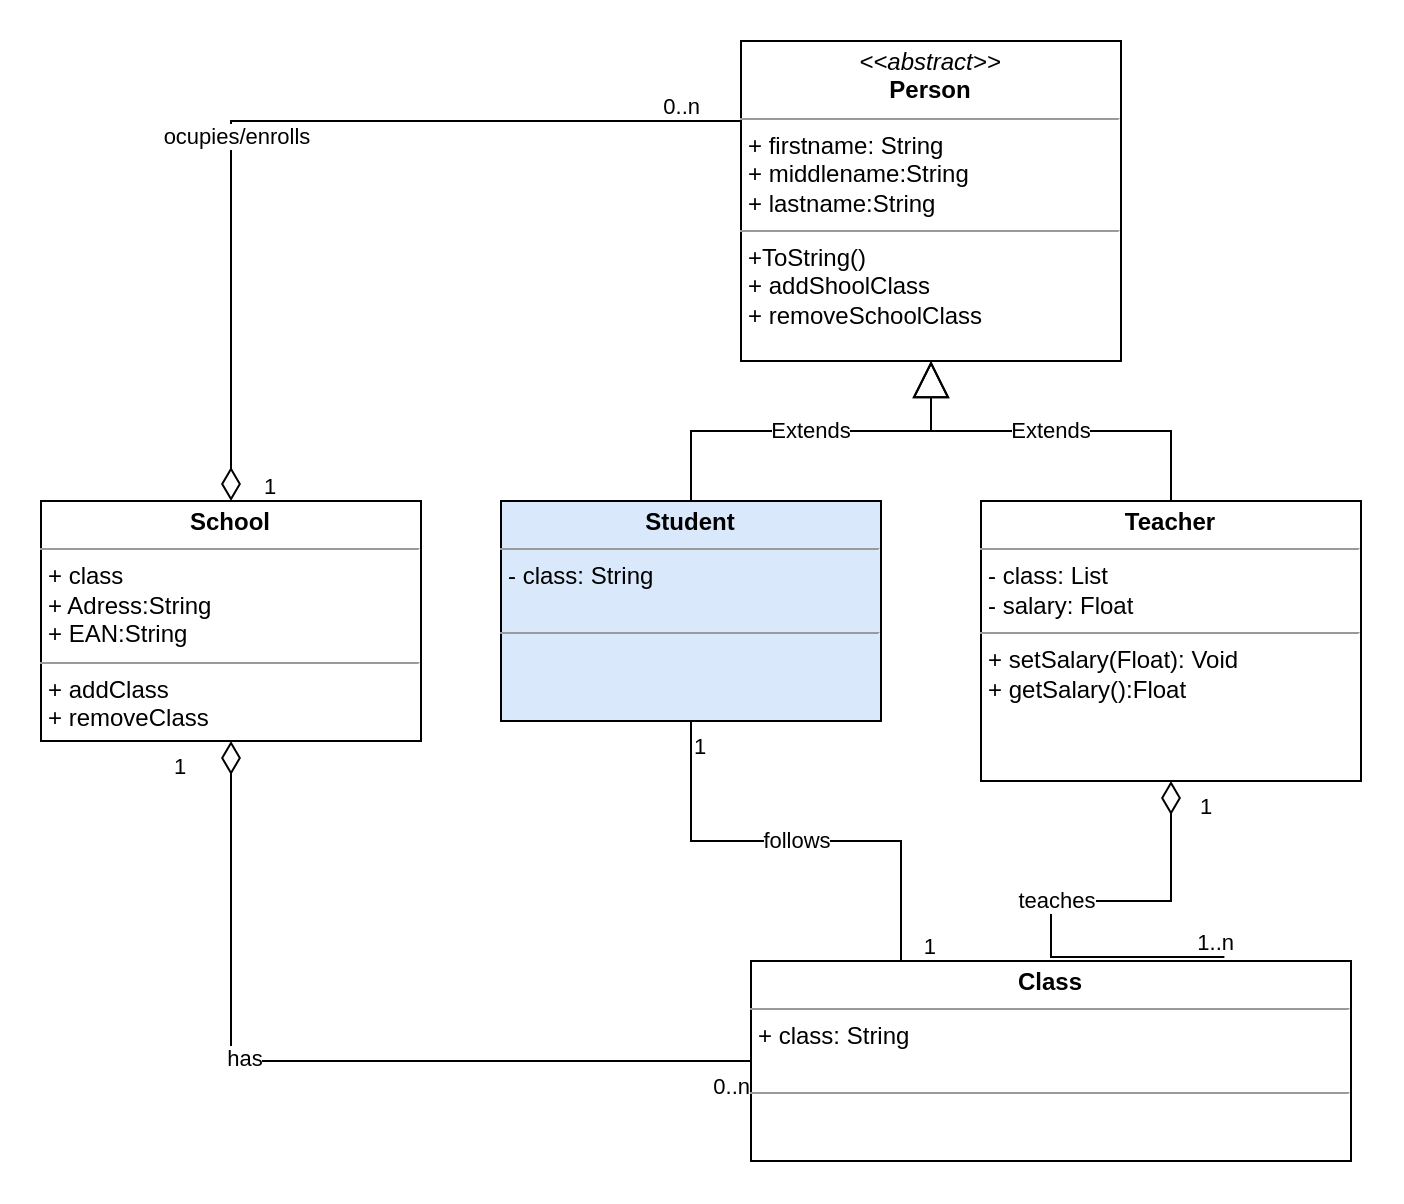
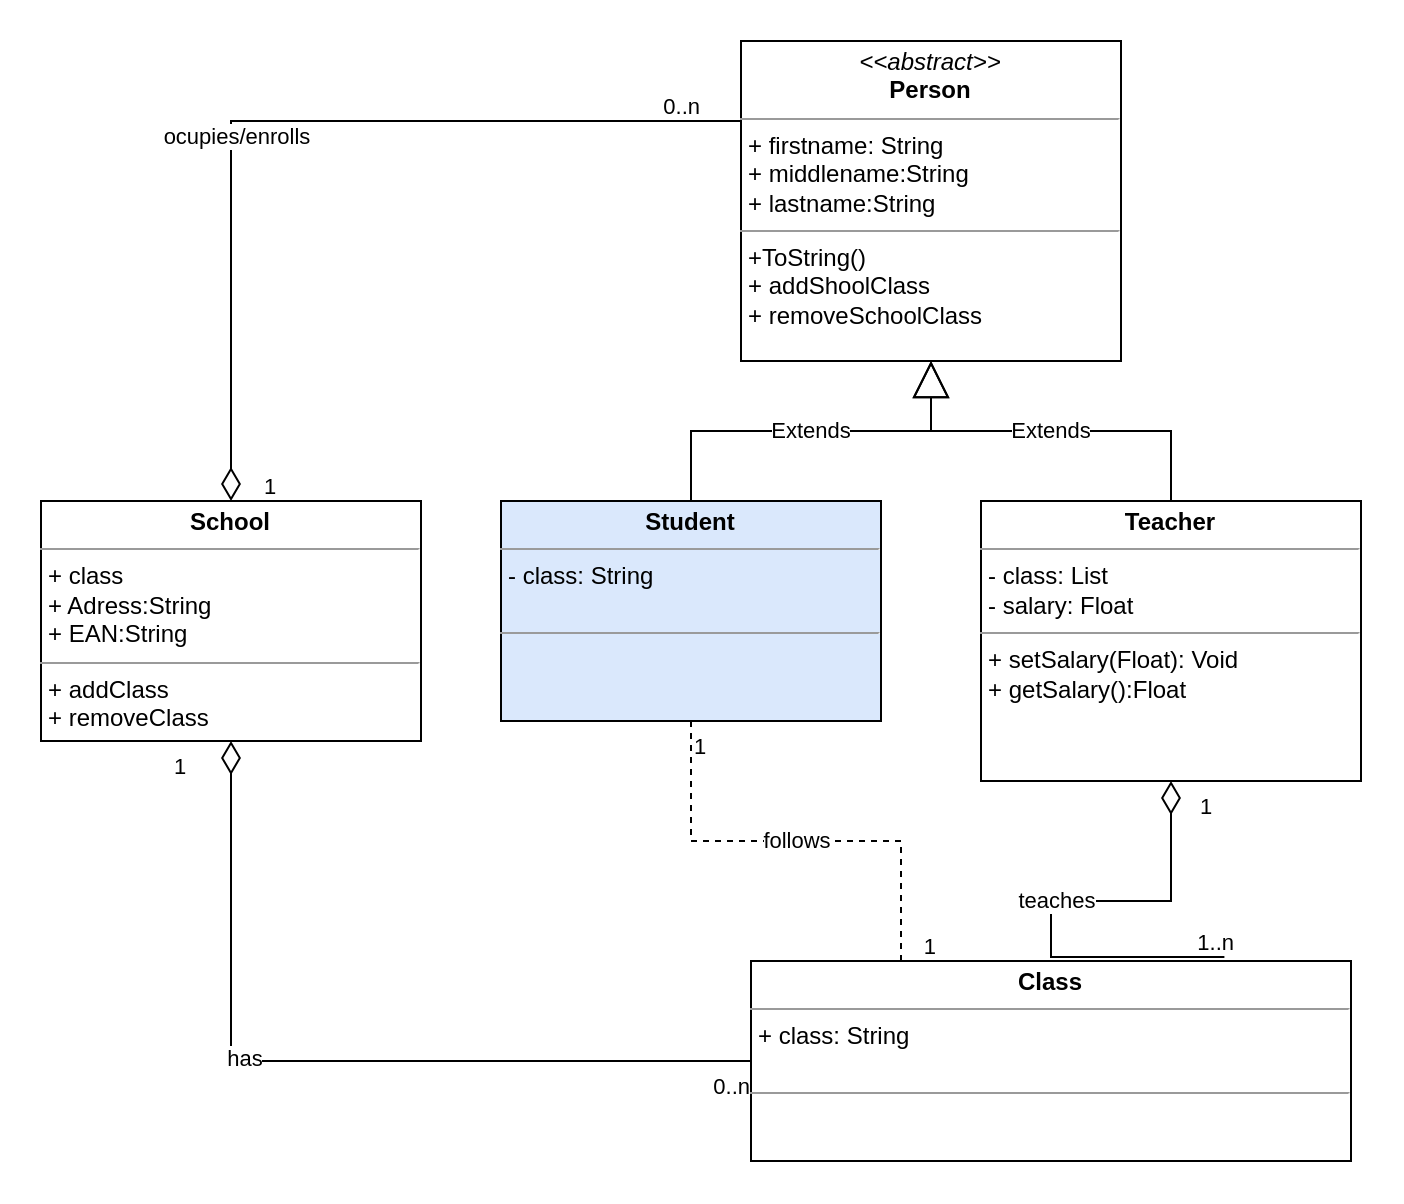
- <mxCell id="17" value="follows" style="endArrow=0;html=1;endSize=12;startArrow=0;startSize=14;startFill=0;edgeStyle=orthogonalEdgeStyle;rounded=0;entryX=0.25;entryY=0;entryDx=0;entryDy=0;" parent="1" source="3" target="7" edge="1"><mxGeometry relative="1" as="geometry"><mxPoint x="120" y="570" as="sourcePoint" /><mxPoint x="280" y="570" as="targetPoint" /></mxGeometry></mxCell>
+ <mxCell id="17" value="follows" style="endArrow=0;html=1;endSize=12;startArrow=0;startSize=14;startFill=0;edgeStyle=orthogonalEdgeStyle;rounded=0;entryX=0.25;entryY=0;entryDx=0;entryDy=0;dashed=1;" parent="1" source="3" target="7" edge="1"><mxGeometry relative="1" as="geometry"><mxPoint x="120" y="570" as="sourcePoint" /><mxPoint x="280" y="570" as="targetPoint" /></mxGeometry></mxCell>
